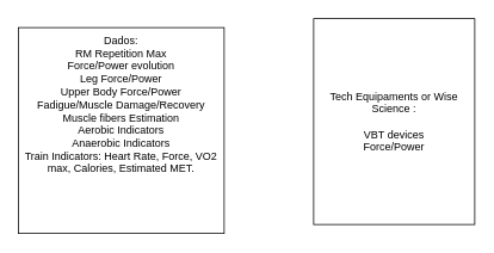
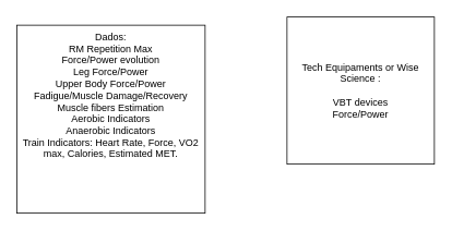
- <mxCell id="3" value="Tech Equipaments or Wise Science :&lt;div&gt;&lt;br&gt;&lt;div&gt;VBT devices&lt;/div&gt;&lt;div&gt;Force/Power&lt;/div&gt;&lt;/div&gt;" style="whiteSpace=wrap;html=1;aspect=fixed;" vertex="1" parent="1"><mxGeometry x="350" y="20" width="180" height="230" as="geometry" /></mxCell>
+ <mxCell id="3" value="Tech Equipaments or Wise Science :&lt;div&gt;&lt;br&gt;&lt;div&gt;VBT devices&lt;/div&gt;&lt;div&gt;Force/Power&lt;/div&gt;&lt;/div&gt;" style="whiteSpace=wrap;html=1;aspect=fixed;" vertex="1" parent="1"><mxGeometry x="350" y="20" width="180" height="180" as="geometry" /></mxCell>
